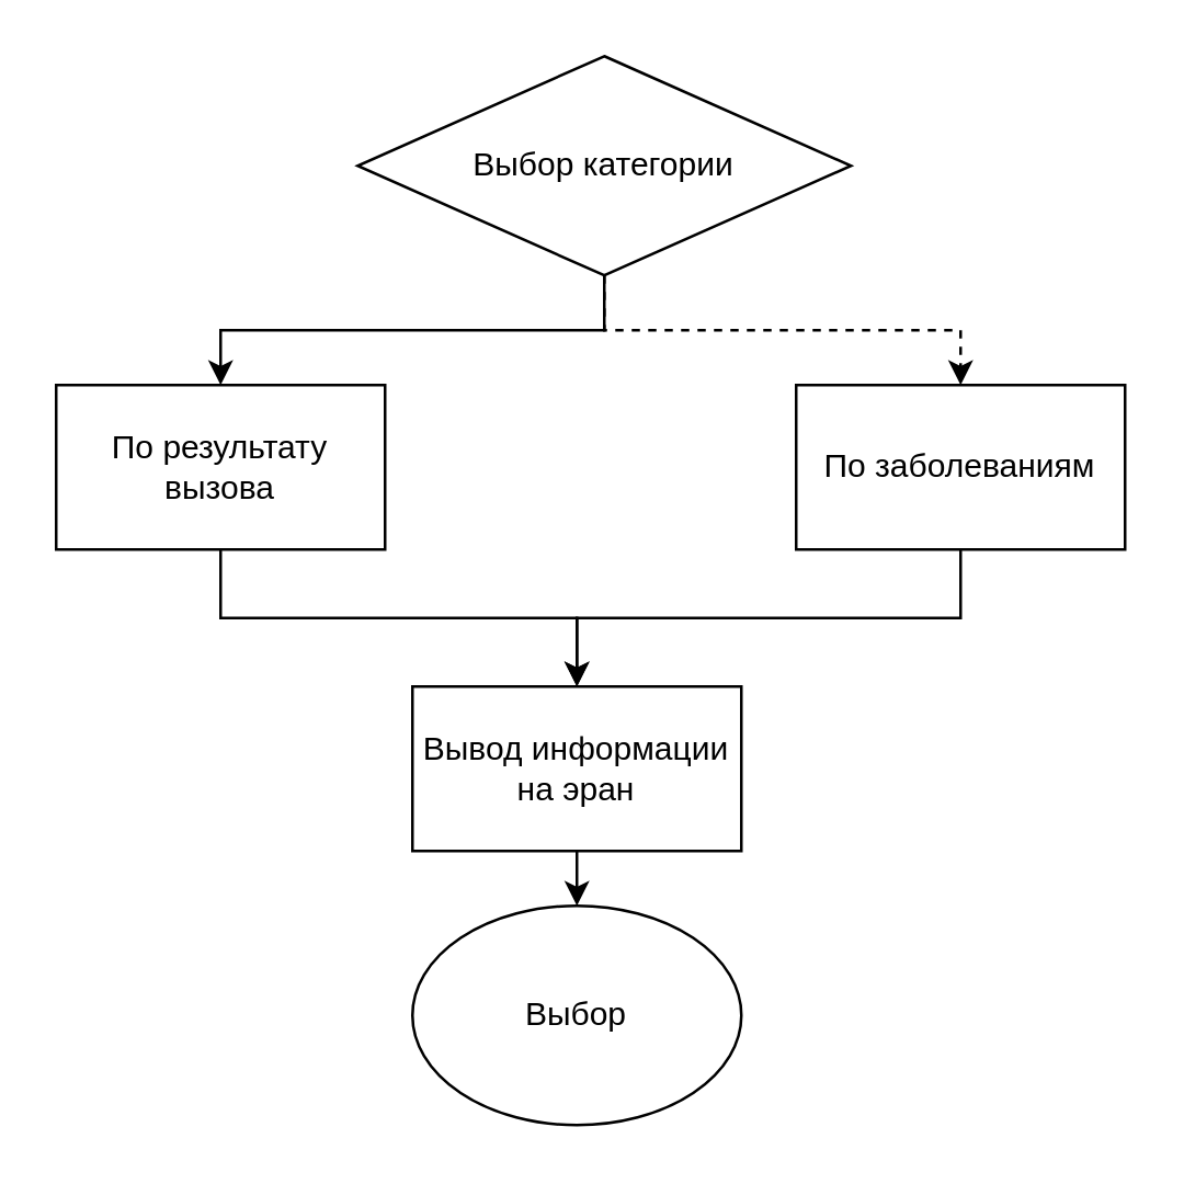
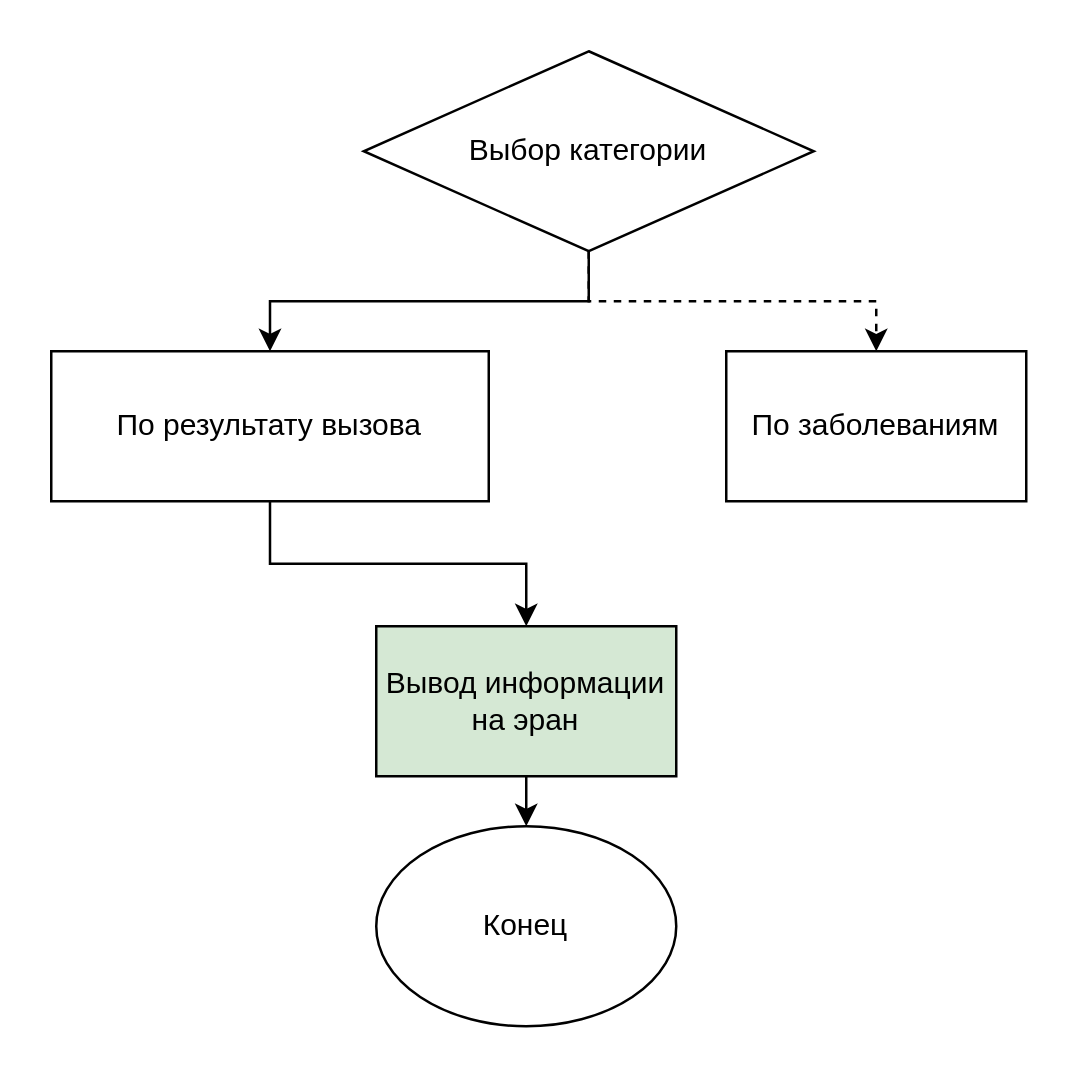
- <mxCell id="11" value="Выбор категории" style="rhombus;whiteSpace=wrap;html=1;" parent="1" vertex="1"><mxGeometry x="130" y="20" width="180" height="80" as="geometry" /></mxCell>
+ <mxCell id="11" value="Выбор категории" style="rhombus;whiteSpace=wrap;html=1;" parent="1" vertex="1"><mxGeometry x="145" y="20" width="180" height="80" as="geometry" /></mxCell>
- <mxCell id="4" value="По результату вызова" style="rounded=0;whiteSpace=wrap;html=1;" parent="1" vertex="1"><mxGeometry x="20" y="140" width="120" height="60" as="geometry" /></mxCell>
+ <mxCell id="4" value="По результату вызова" style="rounded=0;whiteSpace=wrap;html=1;" parent="1" vertex="1"><mxGeometry x="20" y="140" width="175" height="60" as="geometry" /></mxCell>
- <mxCell id="7" style="edgeStyle=orthogonalEdgeStyle;rounded=0;orthogonalLoop=1;jettySize=auto;html=1;exitX=0.5;exitY=1;exitDx=0;exitDy=0;entryX=0.5;entryY=0;entryDx=0;entryDy=0;" parent="1" source="8" target="6" edge="1"><mxGeometry relative="1" as="geometry" /></mxCell>
- <mxCell id="6" value="Вывод информации на эран" style="rounded=0;whiteSpace=wrap;html=1;" parent="1" vertex="1"><mxGeometry x="150" y="250" width="120" height="60" as="geometry" /></mxCell>
+ <mxCell id="6" value="Вывод информации на эран" style="rounded=0;whiteSpace=wrap;html=1;fillColor=#d5e8d4;" parent="1" vertex="1"><mxGeometry x="150" y="250" width="120" height="60" as="geometry" /></mxCell>
- <mxCell id="2" value="Выбор" style="ellipse;whiteSpace=wrap;html=1;" parent="1" vertex="1"><mxGeometry x="150" y="330" width="120" height="80" as="geometry" /></mxCell>
+ <mxCell id="2" value="Конец" style="ellipse;whiteSpace=wrap;html=1;" parent="1" vertex="1"><mxGeometry x="150" y="330" width="120" height="80" as="geometry" /></mxCell>
